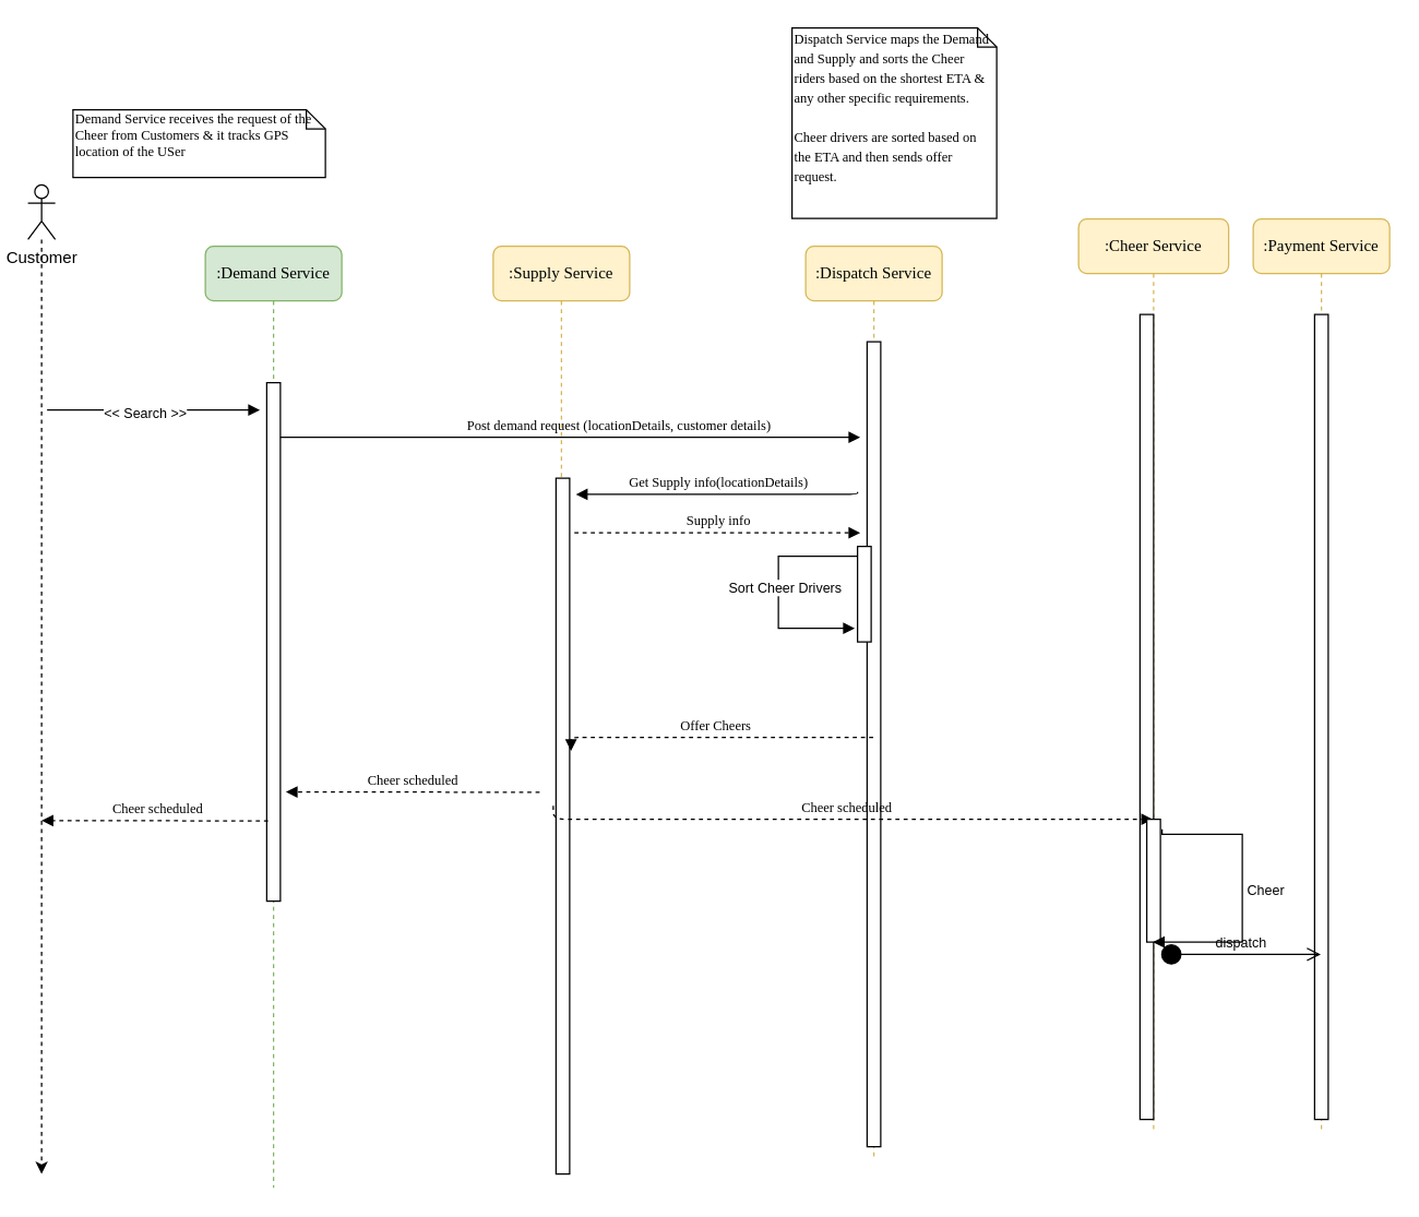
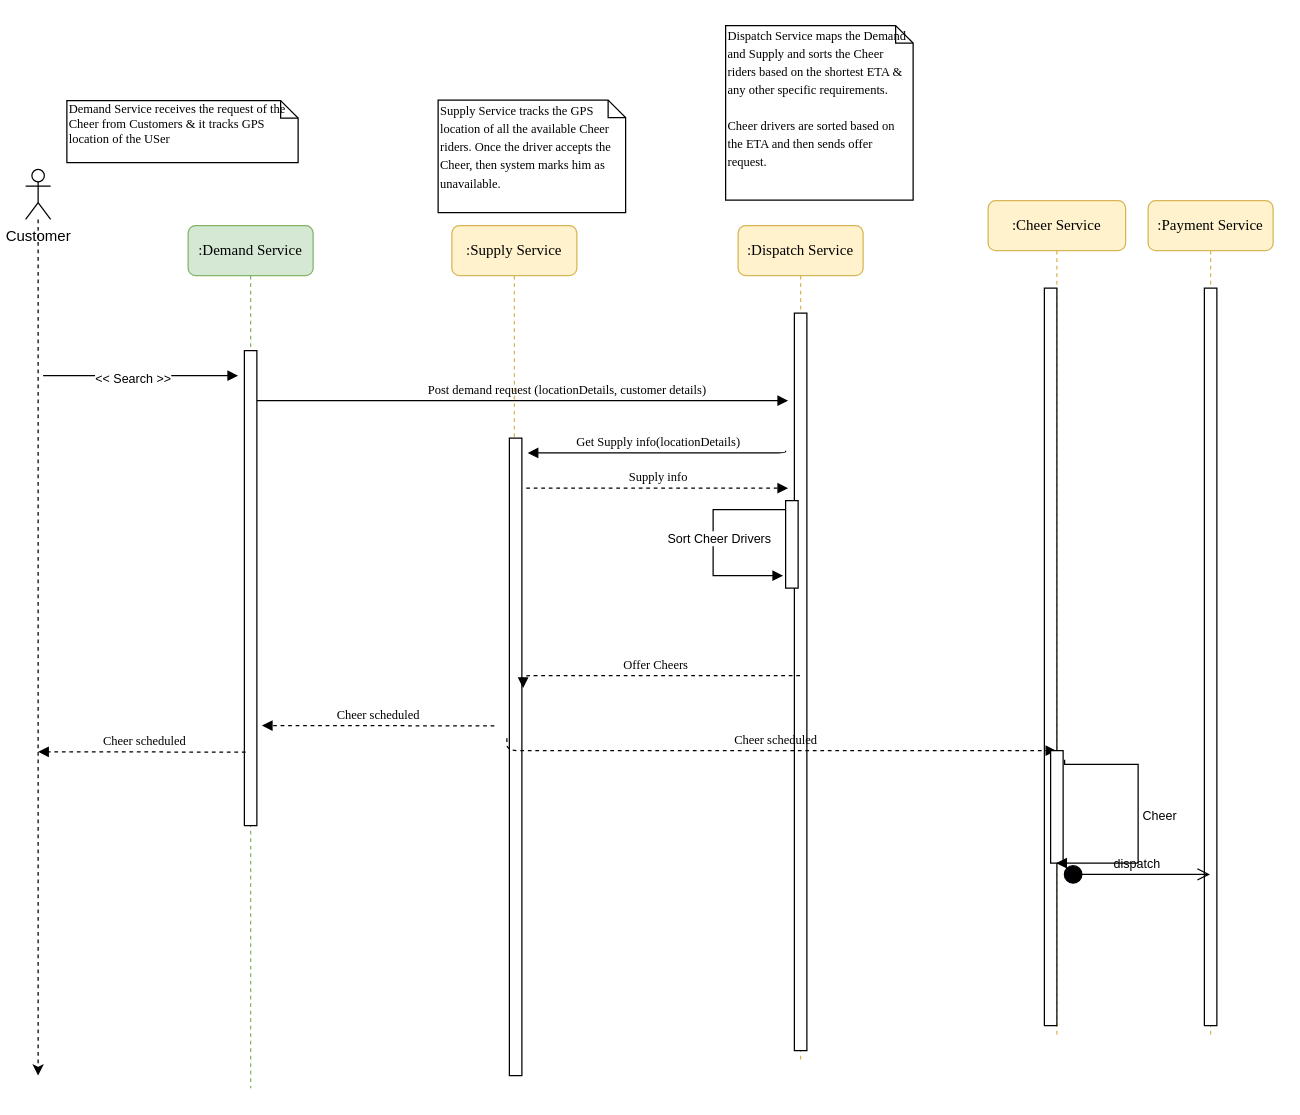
+ <mxCell id="10" value="&lt;font style=&quot;font-size: 10px&quot;&gt;Supply Service tracks the GPS location of all the available Cheer riders. Once the driver accepts the Cheer, then system marks him as unavailable.&lt;/font&gt;" style="shape=note;whiteSpace=wrap;html=1;size=14;verticalAlign=top;align=left;spacingTop=-6;rounded=0;shadow=0;comic=0;labelBackgroundColor=none;strokeWidth=1;fontFamily=Verdana;fontSize=12" parent="1" vertex="1"><mxGeometry x="350" y="79.5" width="150" height="90" as="geometry" /></mxCell>
